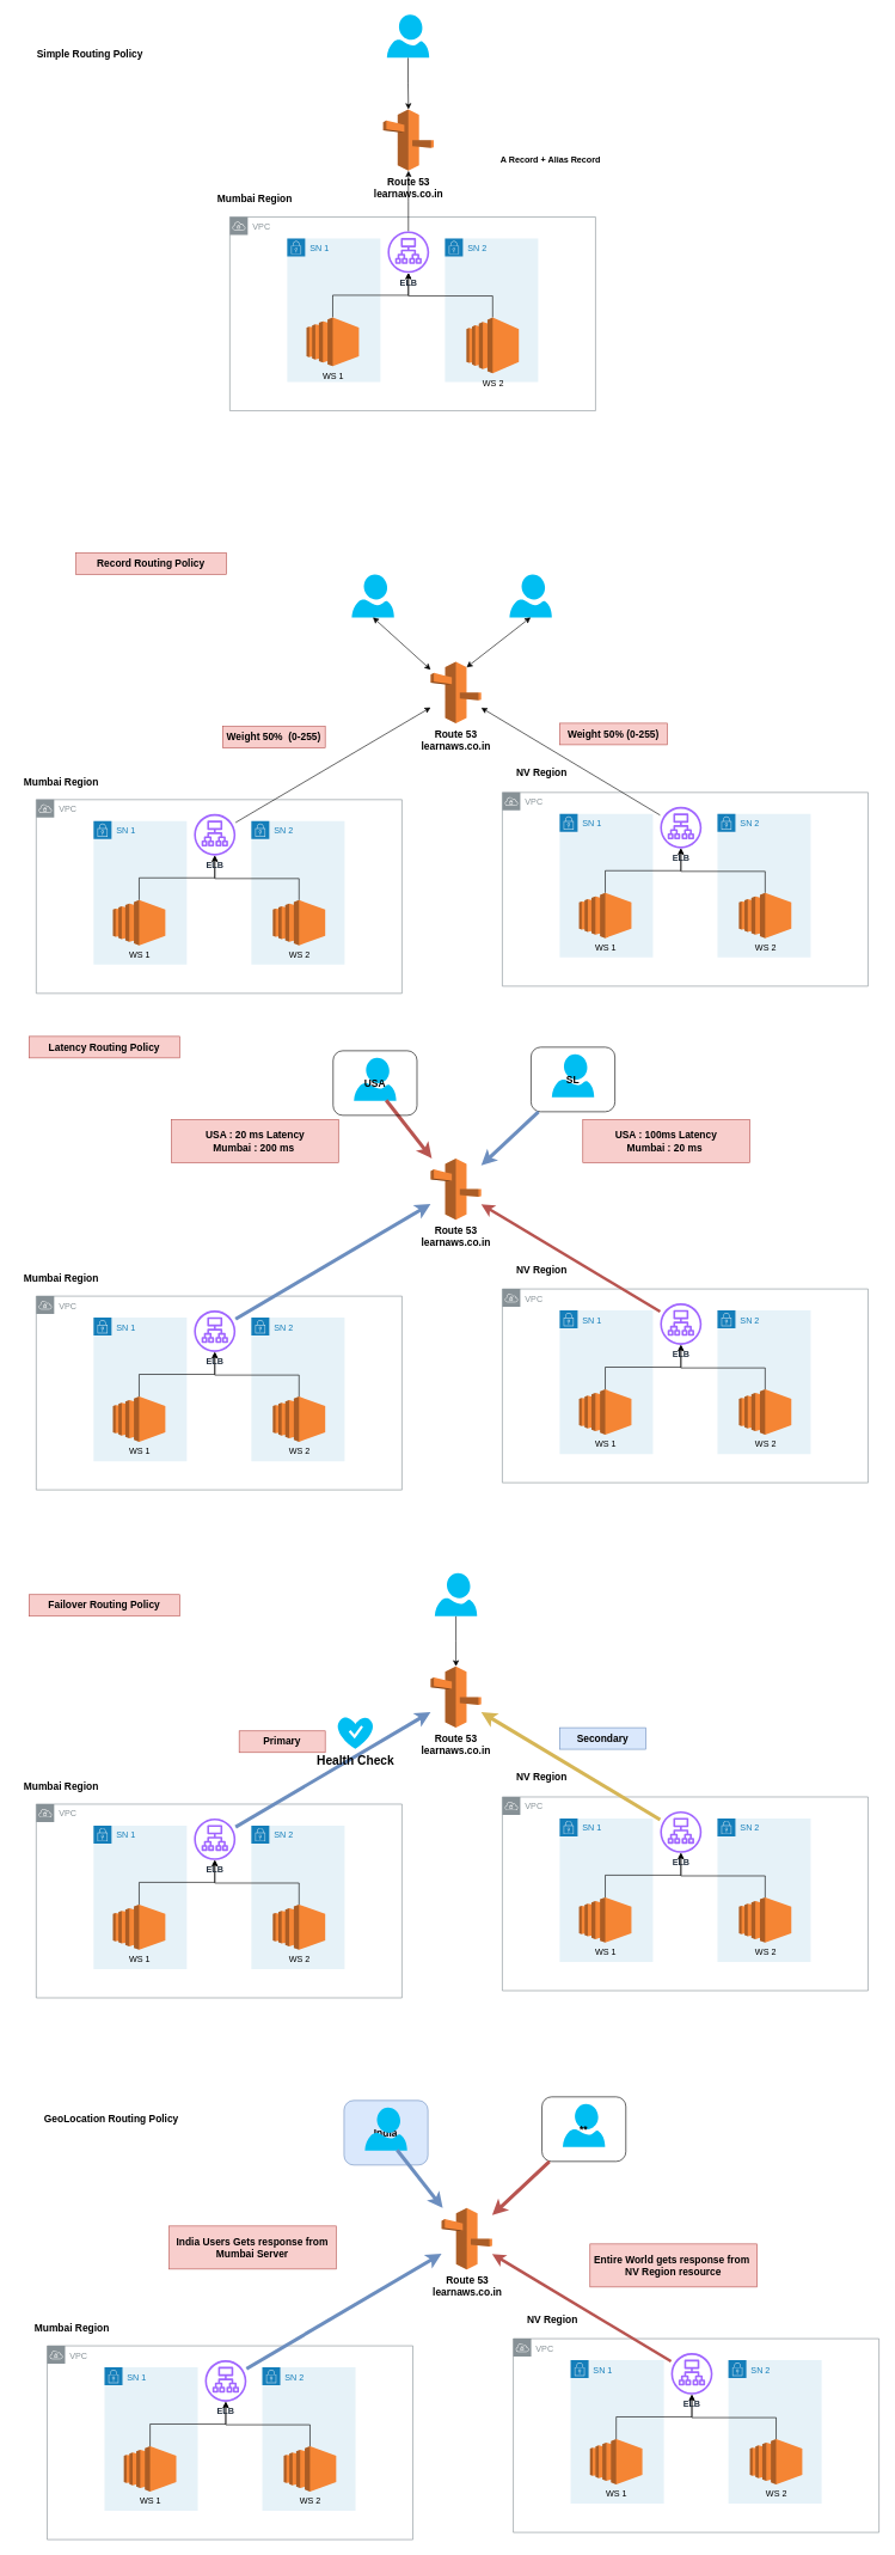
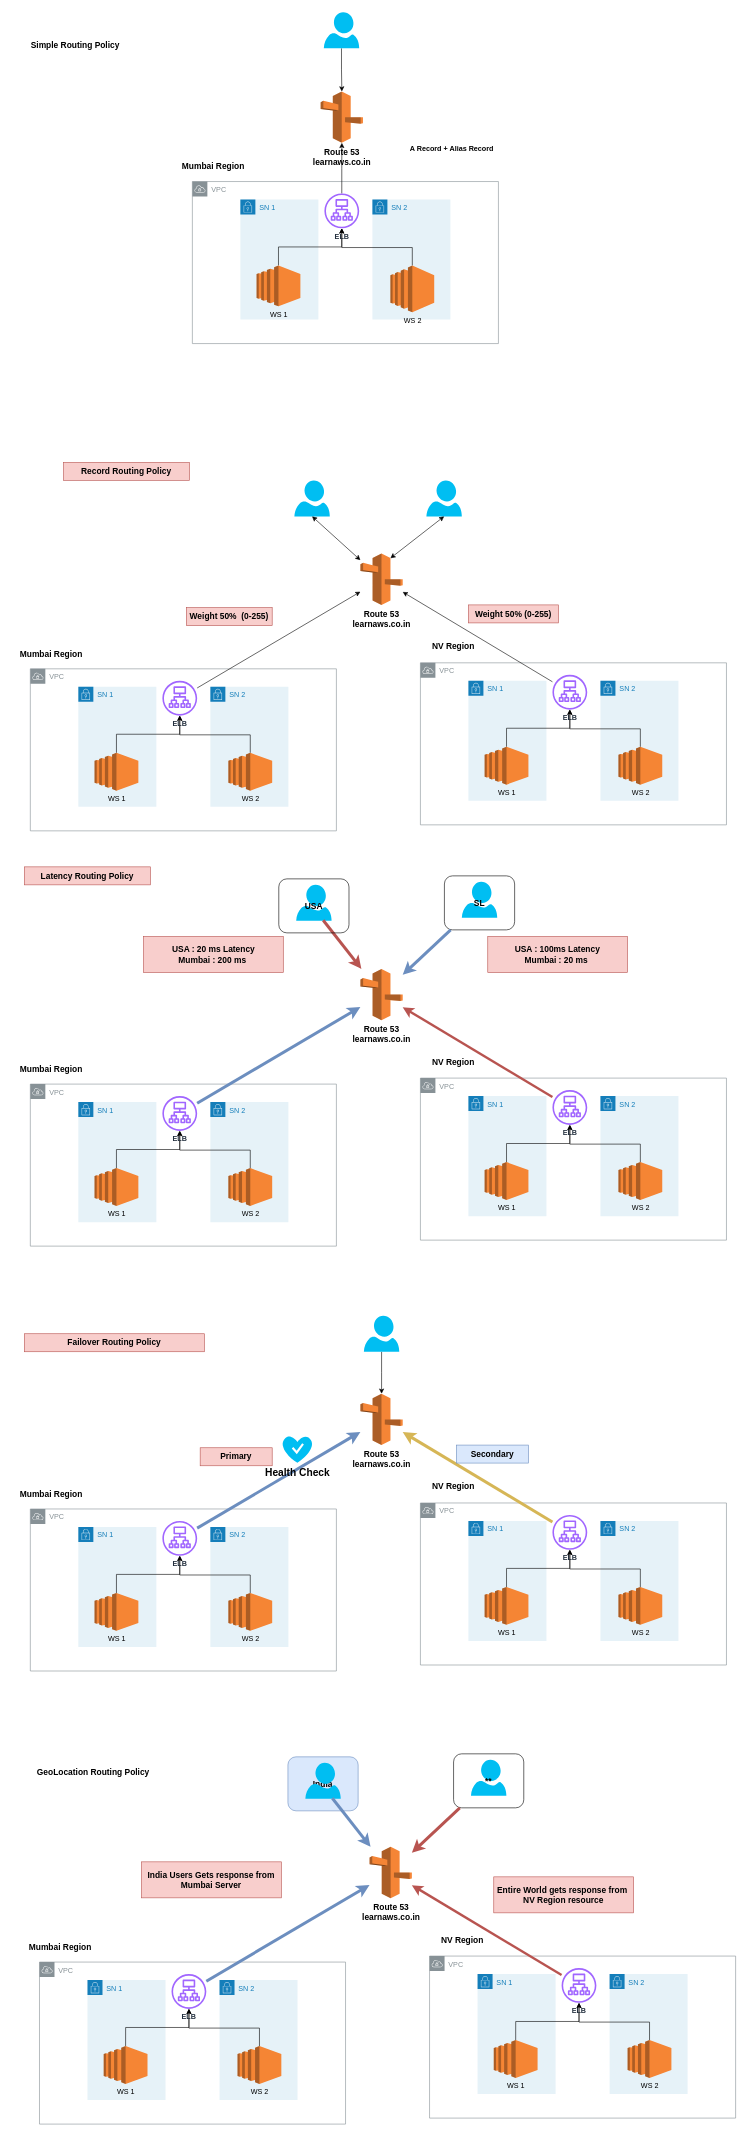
- <mxCell id="128" value="&lt;b&gt;A Record + Alias Record&lt;/b&gt;" style="text;html=1;strokeColor=none;fillColor=none;align=center;verticalAlign=middle;whiteSpace=wrap;rounded=0;" parent="1" vertex="1"><mxGeometry x="695.25" y="207.5" width="144.75" height="30" as="geometry" /></mxCell>
+ <mxCell id="128" value="&lt;b&gt;A Record + Alias Record&lt;/b&gt;" style="text;html=1;strokeColor=none;fillColor=none;align=center;verticalAlign=middle;whiteSpace=wrap;rounded=0;" parent="1" vertex="1"><mxGeometry x="680.25" y="232.5" width="144.75" height="30" as="geometry" /></mxCell>
- <mxCell id="94" value="&lt;b&gt;Failover Routing Policy&lt;/b&gt;" style="text;html=1;strokeColor=#b85450;fillColor=#f8cecc;align=center;verticalAlign=middle;whiteSpace=wrap;rounded=0;fontSize=14;" parent="1" vertex="1"><mxGeometry x="40" y="2222" width="210" height="30" as="geometry" /></mxCell>
+ <mxCell id="94" value="&lt;b&gt;Failover Routing Policy&lt;/b&gt;" style="text;html=1;strokeColor=#b85450;fillColor=#f8cecc;align=center;verticalAlign=middle;whiteSpace=wrap;rounded=0;fontSize=14;" parent="1" vertex="1"><mxGeometry x="40" y="2222" width="300" height="30" as="geometry" /></mxCell>
- <mxCell id="95" value="Secondary" style="text;html=1;strokeColor=#6c8ebf;fillColor=#dae8fc;align=center;verticalAlign=middle;whiteSpace=wrap;rounded=0;fontSize=14;fontStyle=1" parent="1" vertex="1"><mxGeometry x="780" y="2407.5" width="120" height="30" as="geometry" /></mxCell>
+ <mxCell id="95" value="Secondary" style="text;html=1;strokeColor=#6c8ebf;fillColor=#dae8fc;align=center;verticalAlign=middle;whiteSpace=wrap;rounded=0;fontSize=14;fontStyle=1" parent="1" vertex="1"><mxGeometry x="760" y="2407.5" width="120" height="30" as="geometry" /></mxCell>
